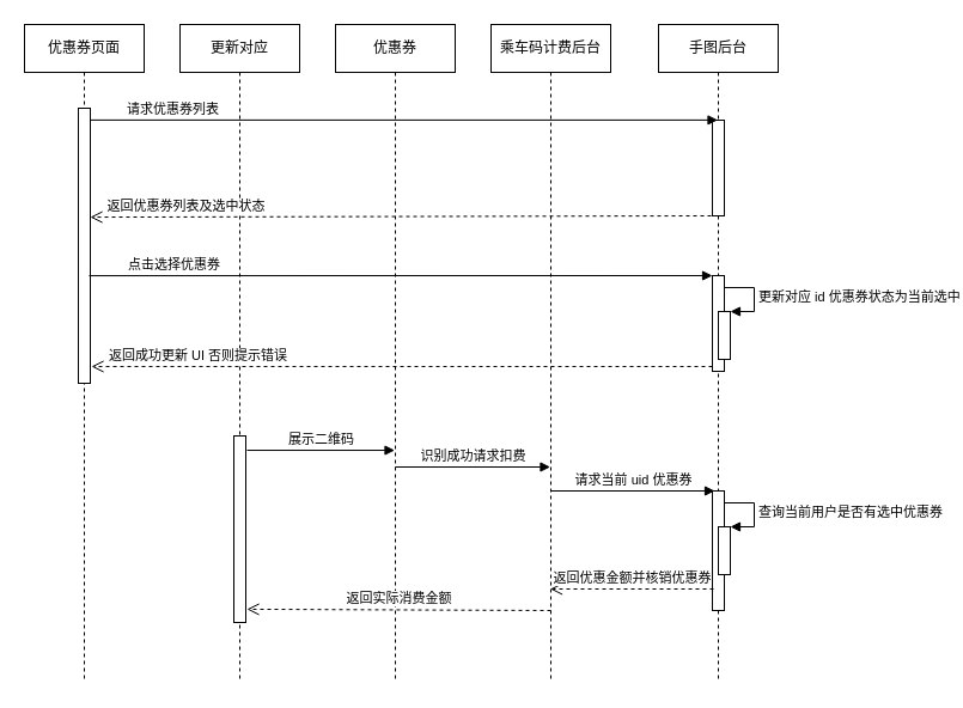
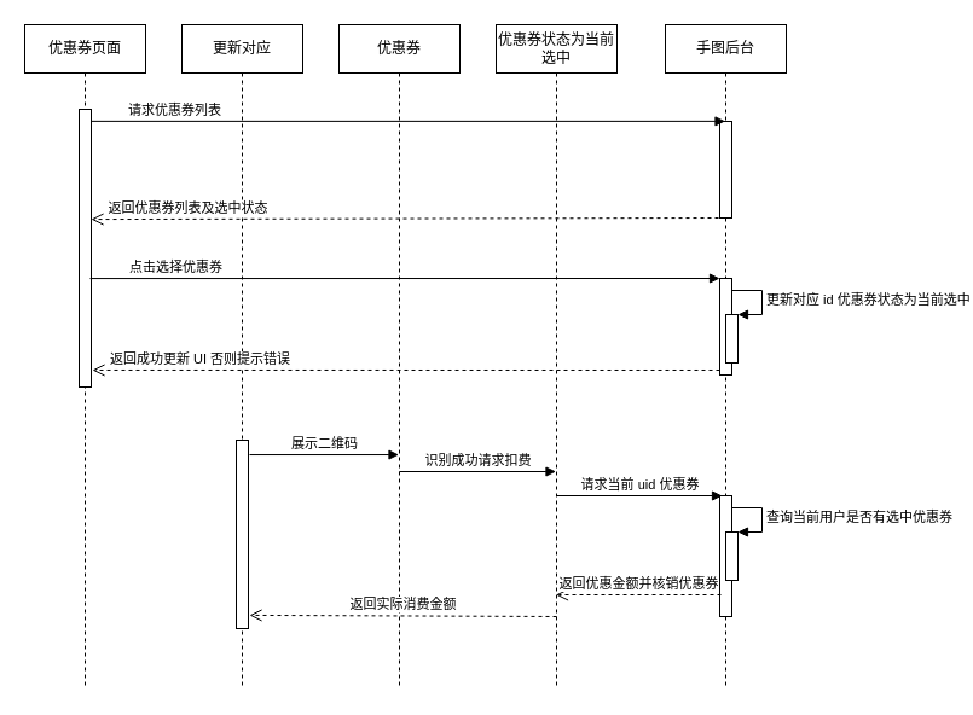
- <mxCell id="6" value="乘车码计费后台" style="shape=umlLifeline;perimeter=lifelinePerimeter;whiteSpace=wrap;html=1;container=1;collapsible=0;recursiveResize=0;outlineConnect=0;" vertex="1" parent="1"><mxGeometry x="410" y="20" width="100" height="550" as="geometry" /></mxCell>
+ <mxCell id="6" value="优惠券状态为当前选中" style="shape=umlLifeline;perimeter=lifelinePerimeter;whiteSpace=wrap;html=1;container=1;collapsible=0;recursiveResize=0;outlineConnect=0;" vertex="1" parent="1"><mxGeometry x="410" y="20" width="100" height="550" as="geometry" /></mxCell>
